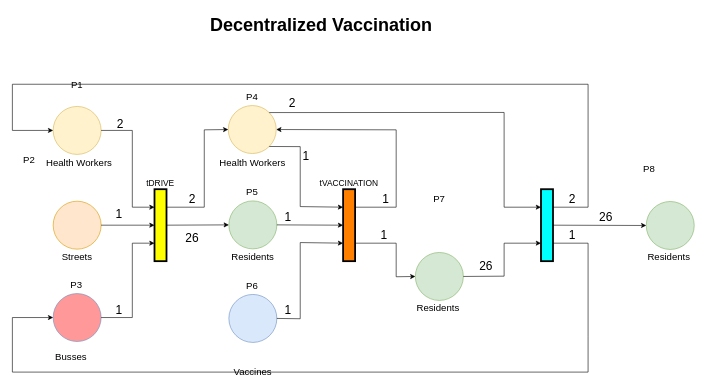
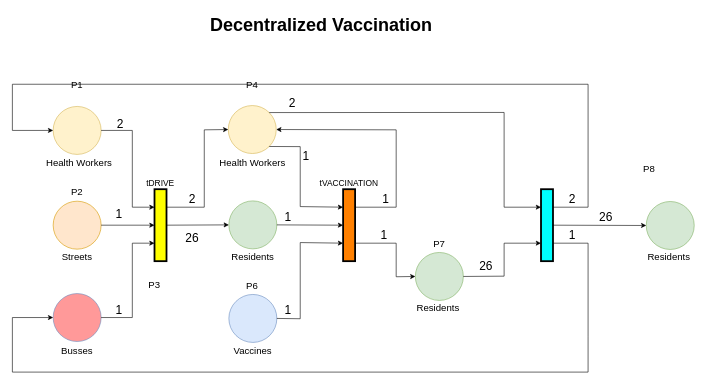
- <mxCell id="14" value="P4" style="text;html=1;strokeColor=none;fillColor=none;align=center;verticalAlign=middle;whiteSpace=wrap;rounded=0;labelBorderColor=none;fontSize=16;" parent="1" vertex="1"><mxGeometry x="405" y="145.5" width="30" height="30" as="geometry" /></mxCell>
+ <mxCell id="14" value="P4" style="text;html=1;strokeColor=none;fillColor=none;align=center;verticalAlign=middle;whiteSpace=wrap;rounded=0;labelBorderColor=none;fontSize=16;" parent="1" vertex="1"><mxGeometry x="405" y="125.5" width="30" height="30" as="geometry" /></mxCell>
- <mxCell id="10" value="P2" style="text;html=1;strokeColor=none;fillColor=none;align=center;verticalAlign=middle;whiteSpace=wrap;rounded=0;labelBorderColor=none;fontSize=16;" parent="1" vertex="1"><mxGeometry x="33" y="250" width="30" height="30" as="geometry" /></mxCell>
+ <mxCell id="10" value="P2" style="text;html=1;strokeColor=none;fillColor=none;align=center;verticalAlign=middle;whiteSpace=wrap;rounded=0;labelBorderColor=none;fontSize=16;" parent="1" vertex="1"><mxGeometry x="113" y="305" width="30" height="30" as="geometry" /></mxCell>
- <mxCell id="13" value="P5" style="text;html=1;strokeColor=none;fillColor=none;align=center;verticalAlign=middle;whiteSpace=wrap;rounded=0;labelBorderColor=none;fontSize=16;" parent="1" vertex="1"><mxGeometry x="405" y="304.5" width="30" height="30" as="geometry" /></mxCell>
- <mxCell id="15" value="P7" style="text;html=1;strokeColor=none;fillColor=none;align=center;verticalAlign=middle;whiteSpace=wrap;rounded=0;labelBorderColor=none;fontSize=16;" parent="1" vertex="1"><mxGeometry x="717" y="315.5" width="30" height="30" as="geometry" /></mxCell>
+ <mxCell id="15" value="P7" style="text;html=1;strokeColor=none;fillColor=none;align=center;verticalAlign=middle;whiteSpace=wrap;rounded=0;labelBorderColor=none;fontSize=16;" parent="1" vertex="1"><mxGeometry x="717" y="390.5" width="30" height="30" as="geometry" /></mxCell>
- <mxCell id="22" value="P3" style="text;html=1;strokeColor=none;fillColor=none;align=center;verticalAlign=middle;whiteSpace=wrap;rounded=0;labelBorderColor=none;fontSize=16;" vertex="1" parent="1"><mxGeometry x="112" y="459" width="30" height="30" as="geometry" /></mxCell>
+ <mxCell id="22" value="P3" style="text;html=1;strokeColor=none;fillColor=none;align=center;verticalAlign=middle;whiteSpace=wrap;rounded=0;labelBorderColor=none;fontSize=16;" vertex="1" parent="1"><mxGeometry x="242" y="459" width="30" height="30" as="geometry" /></mxCell>
- <mxCell id="21" value="Busses" style="text;html=1;strokeColor=none;fillColor=none;align=center;verticalAlign=middle;whiteSpace=wrap;rounded=0;fontSize=16;" vertex="1" parent="1"><mxGeometry x="58" y="579" width="120" height="30" as="geometry" /></mxCell>
+ <mxCell id="21" value="Busses" style="text;html=1;strokeColor=none;fillColor=none;align=center;verticalAlign=middle;whiteSpace=wrap;rounded=0;fontSize=16;" vertex="1" parent="1"><mxGeometry x="68" y="569" width="120" height="30" as="geometry" /></mxCell>
- <mxCell id="9" value="Vaccines" style="text;html=1;strokeColor=none;fillColor=none;align=center;verticalAlign=middle;whiteSpace=wrap;rounded=0;fontSize=16;" parent="1" vertex="1"><mxGeometry x="383" y="606.5" width="76" height="25" as="geometry" /></mxCell>
+ <mxCell id="9" value="Vaccines" style="text;html=1;strokeColor=none;fillColor=none;align=center;verticalAlign=middle;whiteSpace=wrap;rounded=0;fontSize=16;" parent="1" vertex="1"><mxGeometry x="383" y="571.5" width="76" height="25" as="geometry" /></mxCell>
